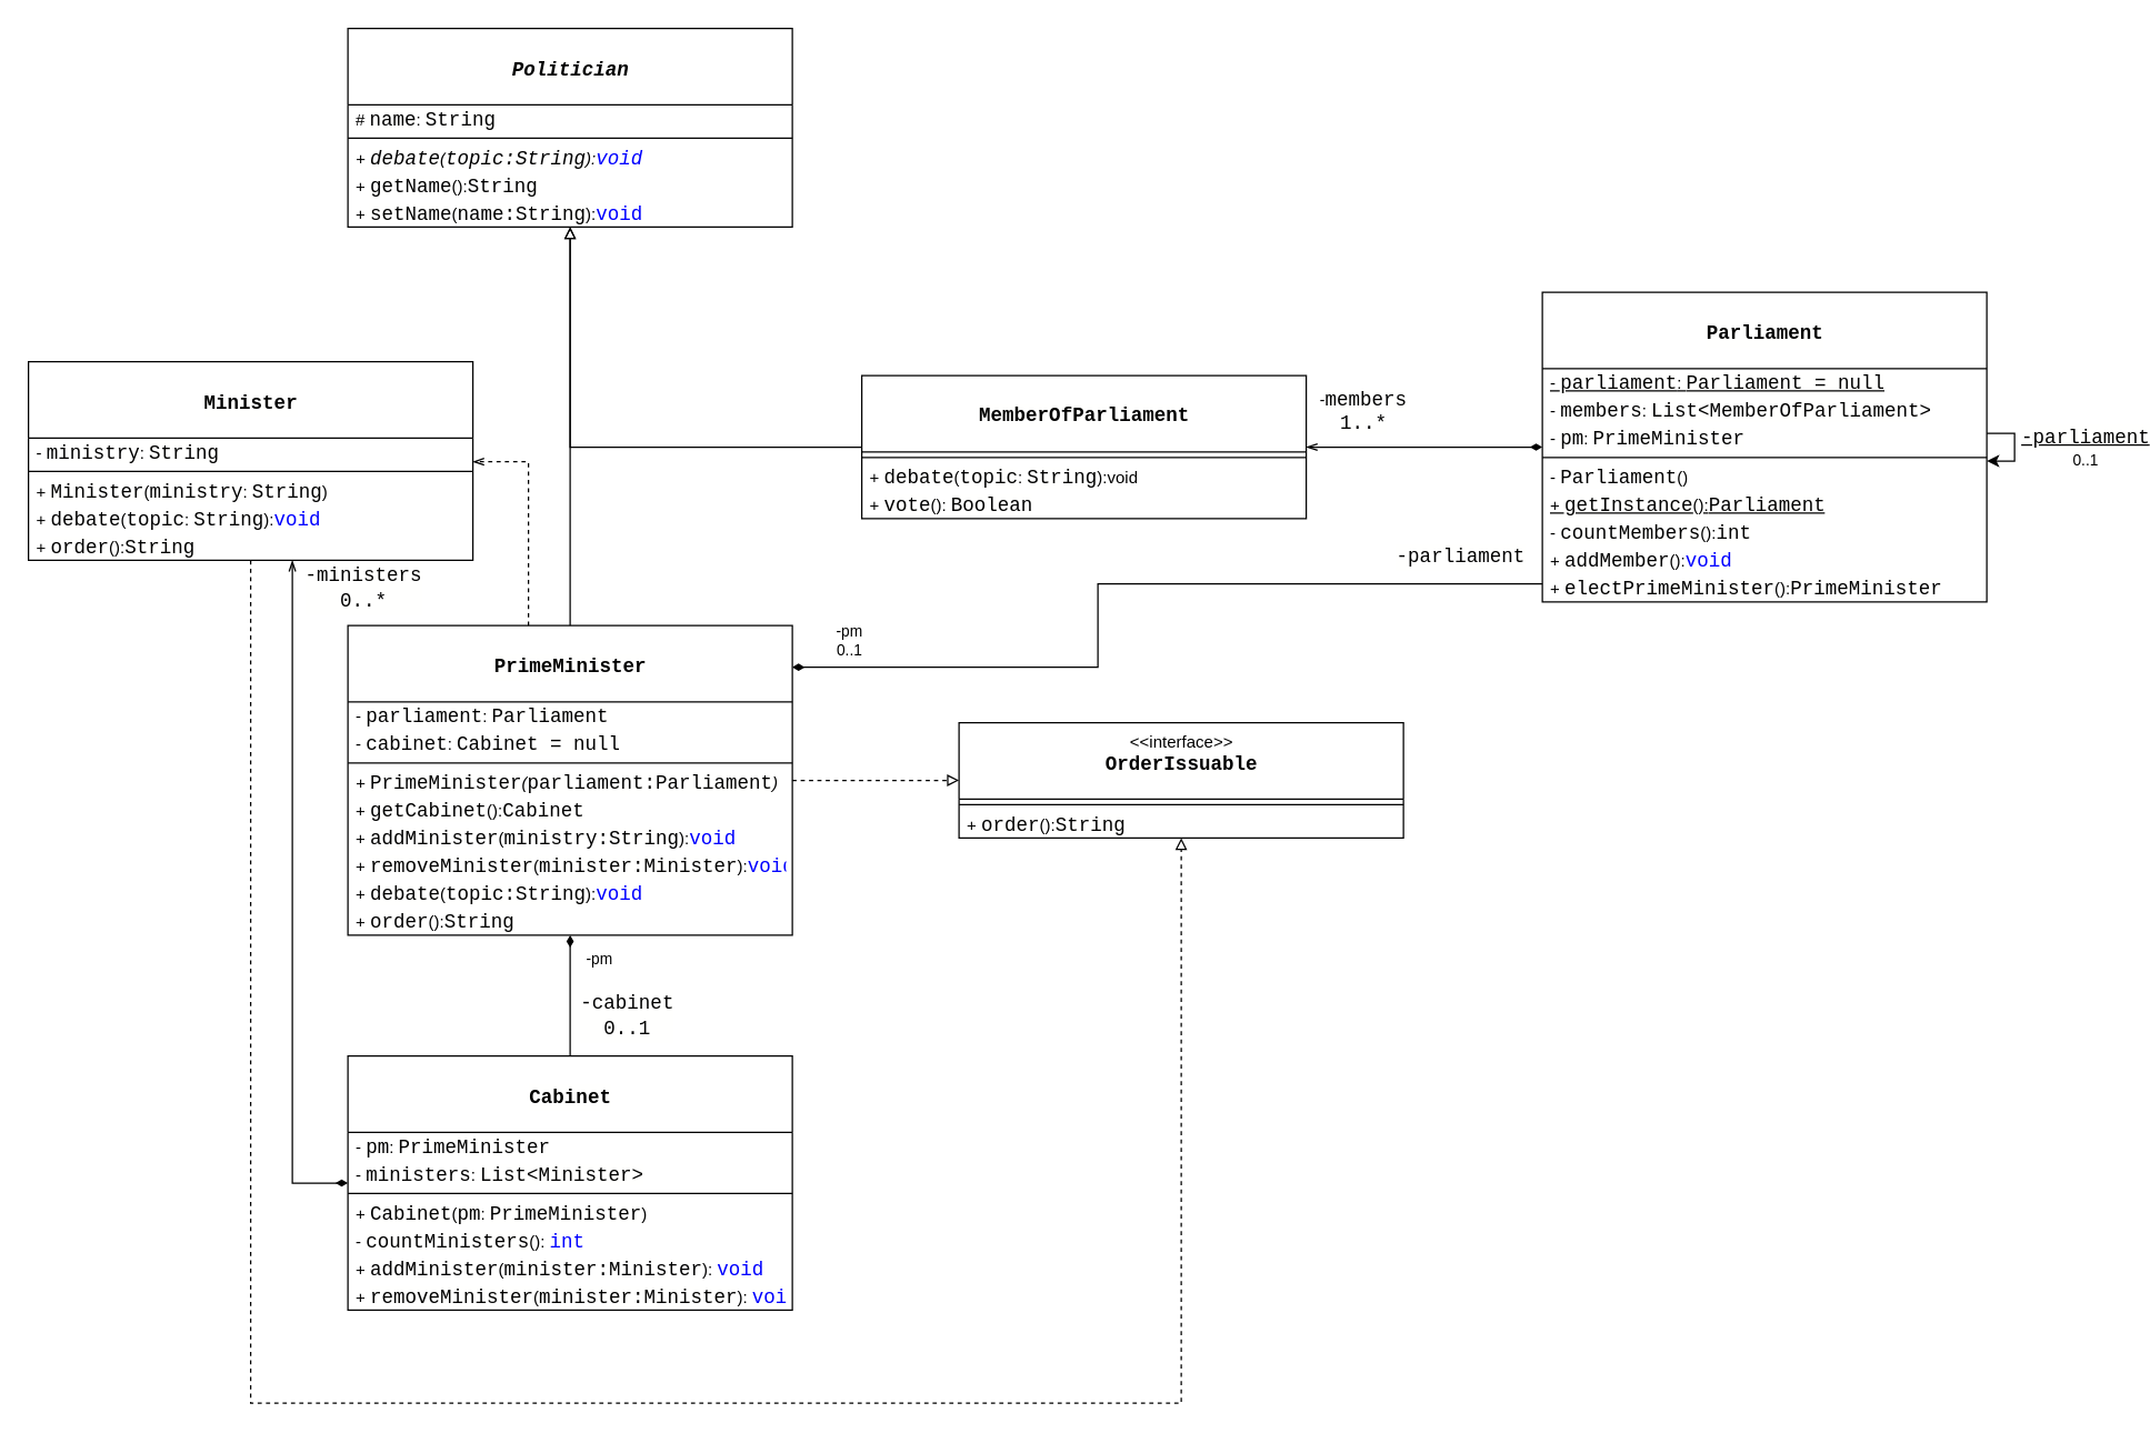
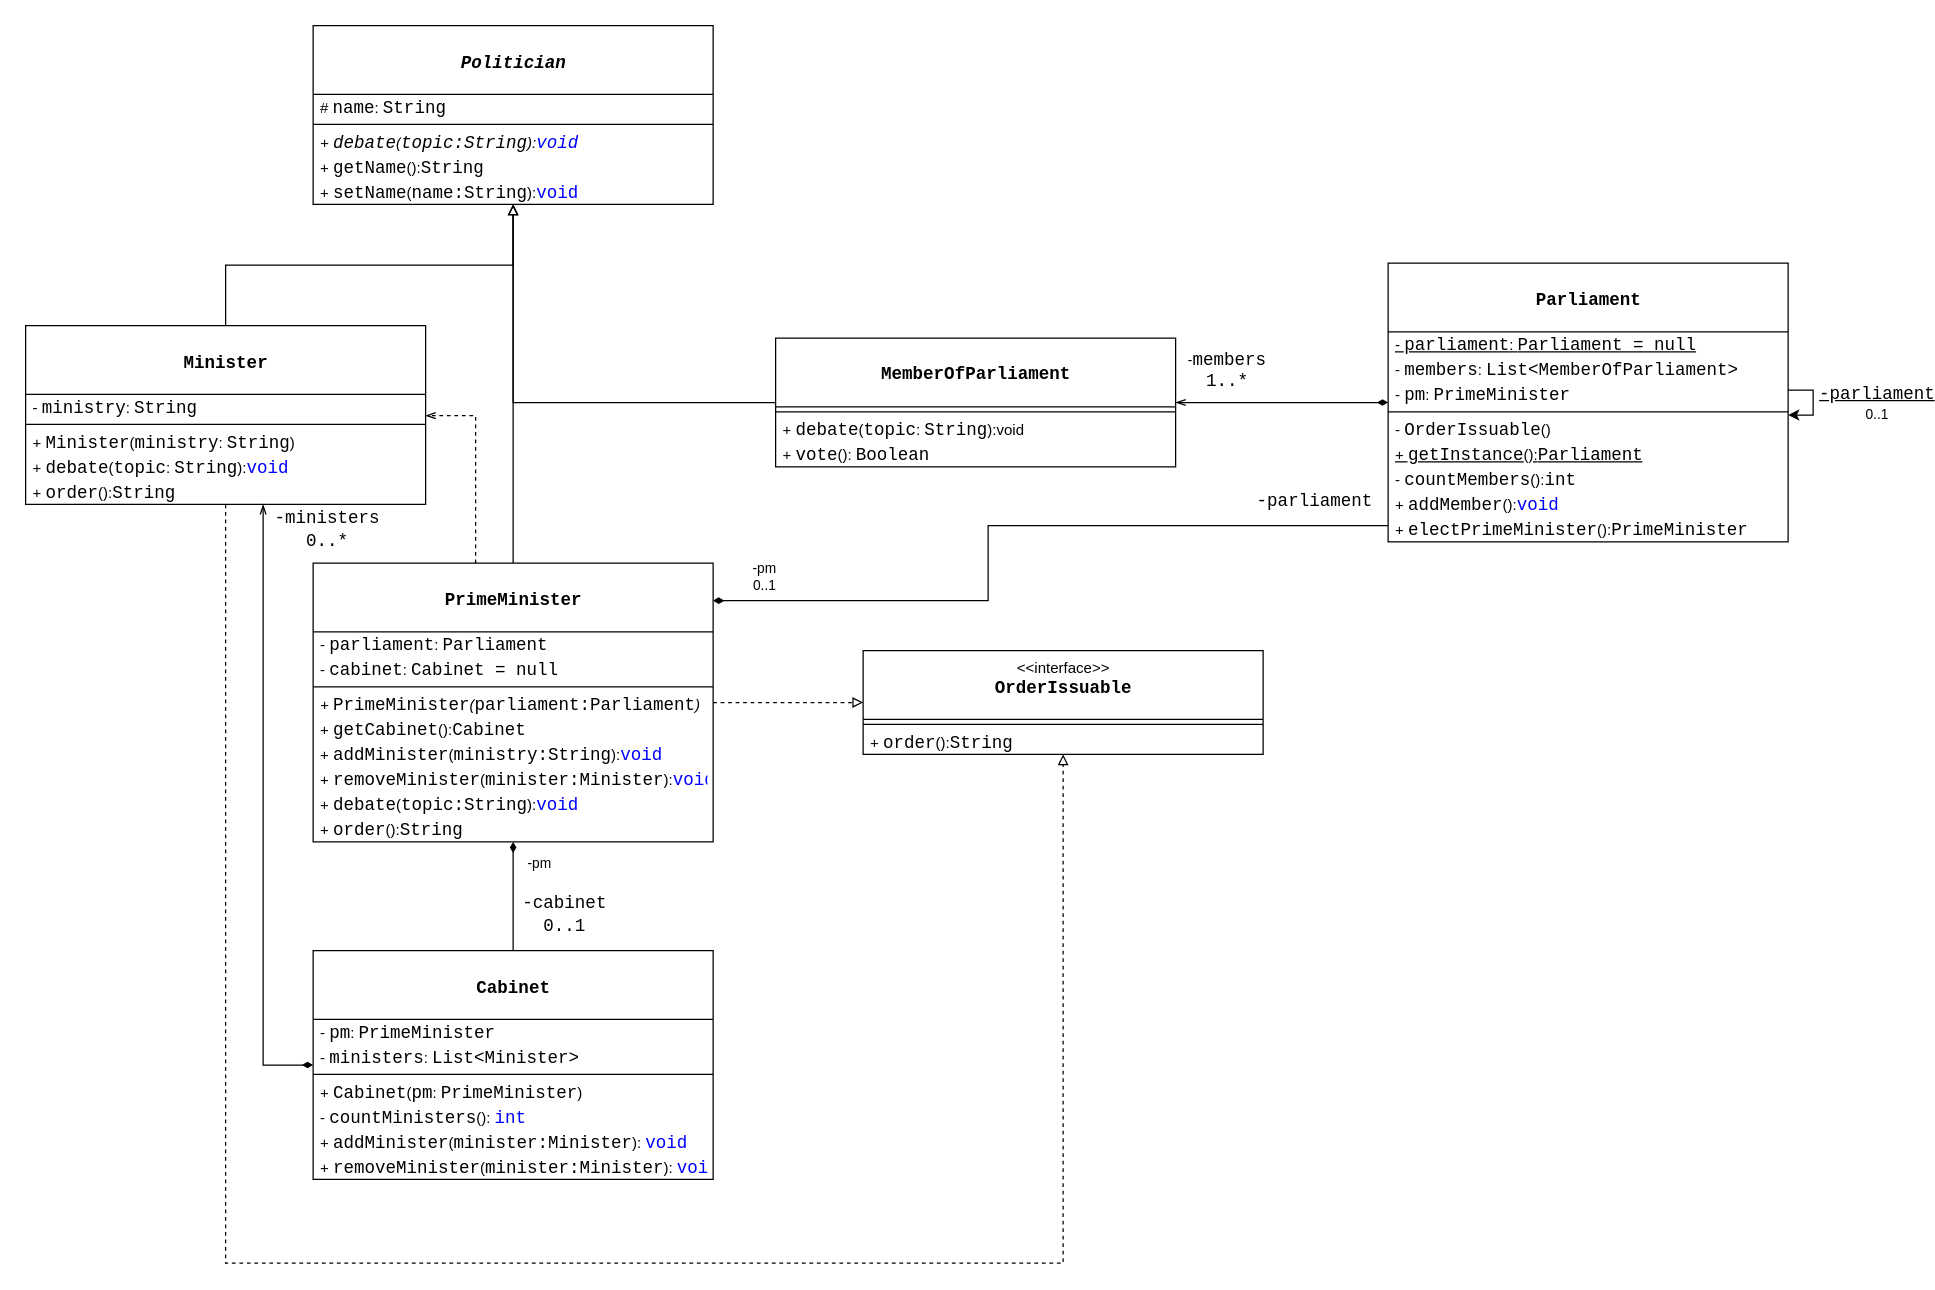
+ <mxCell id="17" style="edgeStyle=orthogonalEdgeStyle;rounded=0;orthogonalLoop=1;jettySize=auto;html=1;endArrow=block;endFill=0;strokeColor=#000000;" edge="1" parent="1" source="19" target="42"><mxGeometry relative="1" as="geometry" /></mxCell>
- <mxCell id="37" value="-&amp;nbsp;&lt;span style=&quot;background-color: rgb(255 , 255 , 254) ; font-family: &amp;#34;consolas&amp;#34; , &amp;#34;courier new&amp;#34; , monospace ; font-size: 14px&quot;&gt;Parliament&lt;/span&gt;&lt;span&gt;(&lt;/span&gt;&lt;span&gt;)&lt;/span&gt;" style="text;html=1;strokeColor=none;fillColor=none;align=left;verticalAlign=middle;spacingLeft=4;spacingRight=4;overflow=hidden;rotatable=0;points=[[0,0.5],[1,0.5]];portConstraint=eastwest;" vertex="1" parent="32"><mxGeometry y="123" width="320" height="20" as="geometry" /></mxCell>
+ <mxCell id="37" value="-&amp;nbsp;&lt;span style=&quot;background-color: rgb(255 , 255 , 254) ; font-family: &amp;#34;consolas&amp;#34; , &amp;#34;courier new&amp;#34; , monospace ; font-size: 14px&quot;&gt;OrderIssuable&lt;/span&gt;&lt;span&gt;(&lt;/span&gt;&lt;span&gt;)&lt;/span&gt;" style="text;html=1;strokeColor=none;fillColor=none;align=left;verticalAlign=middle;spacingLeft=4;spacingRight=4;overflow=hidden;rotatable=0;points=[[0,0.5],[1,0.5]];portConstraint=eastwest;" vertex="1" parent="32"><mxGeometry y="123" width="320" height="20" as="geometry" /></mxCell>
